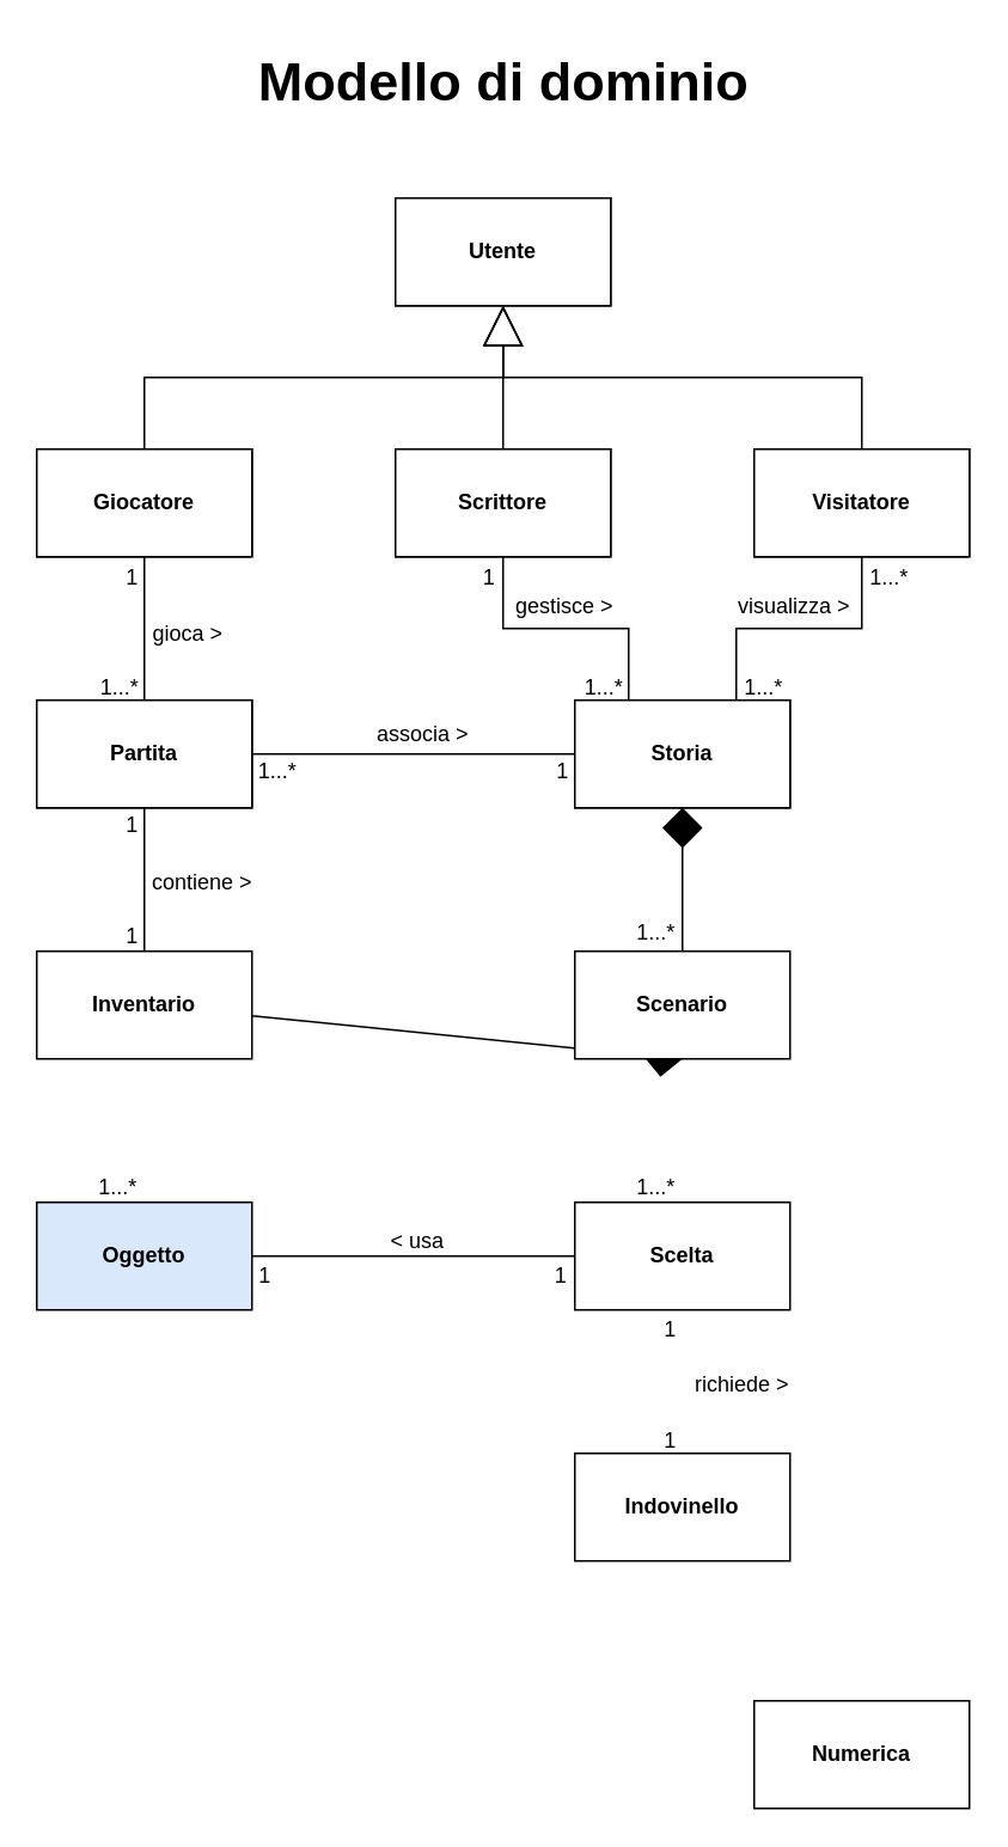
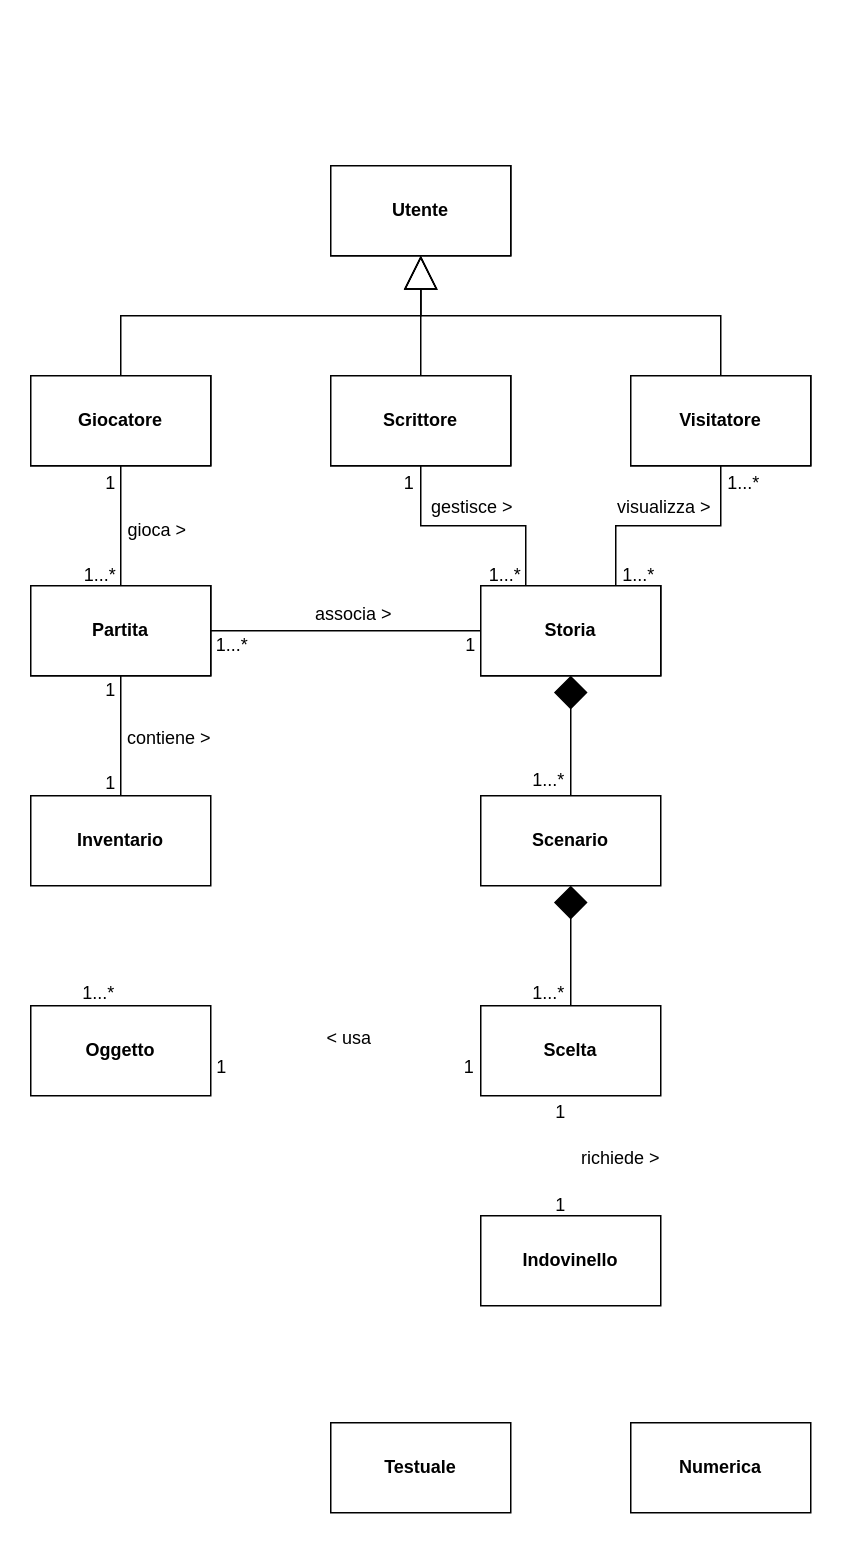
- <mxCell id="56" value="&lt;b&gt;&lt;font style=&quot;font-size: 30px;&quot;&gt;Modello di dominio&lt;/font&gt;&lt;/b&gt;" style="text;html=1;align=center;verticalAlign=middle;resizable=0;points=[];autosize=1;strokeColor=none;fillColor=none;" vertex="1" parent="1"><mxGeometry x="130" y="20" width="300" height="50" as="geometry" /></mxCell>
- <mxCell id="18" style="edgeStyle=none;rounded=0;html=1;exitX=0.5;exitY=1;exitDx=0;exitDy=0;endArrow=none;endFill=0;endSize=20;startSize=20;startArrow=diamond;startFill=1;shadow=0;" parent="1" source="19" target="17" edge="1"><mxGeometry relative="1" as="geometry" /></mxCell>
+ <mxCell id="18" style="edgeStyle=none;rounded=0;html=1;exitX=0.5;exitY=1;exitDx=0;exitDy=0;entryX=0.5;entryY=0;entryDx=0;entryDy=0;endArrow=none;endFill=0;endSize=20;startSize=20;startArrow=diamond;startFill=1;shadow=0;" parent="1" source="19" target="21" edge="1"><mxGeometry relative="1" as="geometry" /></mxCell>
- <mxCell id="22" value="&lt;b&gt;Oggetto&lt;/b&gt;" style="rounded=0;whiteSpace=wrap;html=1;shadow=0;fillColor=#dae8fc;" parent="1" vertex="1"><mxGeometry x="20" y="670" width="120" height="60" as="geometry" /></mxCell>
+ <mxCell id="22" value="&lt;b&gt;Oggetto&lt;/b&gt;" style="rounded=0;whiteSpace=wrap;html=1;shadow=0;" parent="1" vertex="1"><mxGeometry x="20" y="670" width="120" height="60" as="geometry" /></mxCell>
- <mxCell id="20" style="edgeStyle=none;rounded=0;html=1;entryX=1;entryY=0.5;entryDx=0;entryDy=0;endArrow=none;endFill=0;endSize=20;shadow=0;" parent="1" source="21" target="22" edge="1"><mxGeometry relative="1" as="geometry" /></mxCell>
+ <mxCell id="24" value="&lt;b&gt;Testuale&lt;/b&gt;" style="rounded=0;whiteSpace=wrap;html=1;shadow=0;" parent="1" vertex="1"><mxGeometry x="220" y="948" width="120" height="60" as="geometry" /></mxCell>
